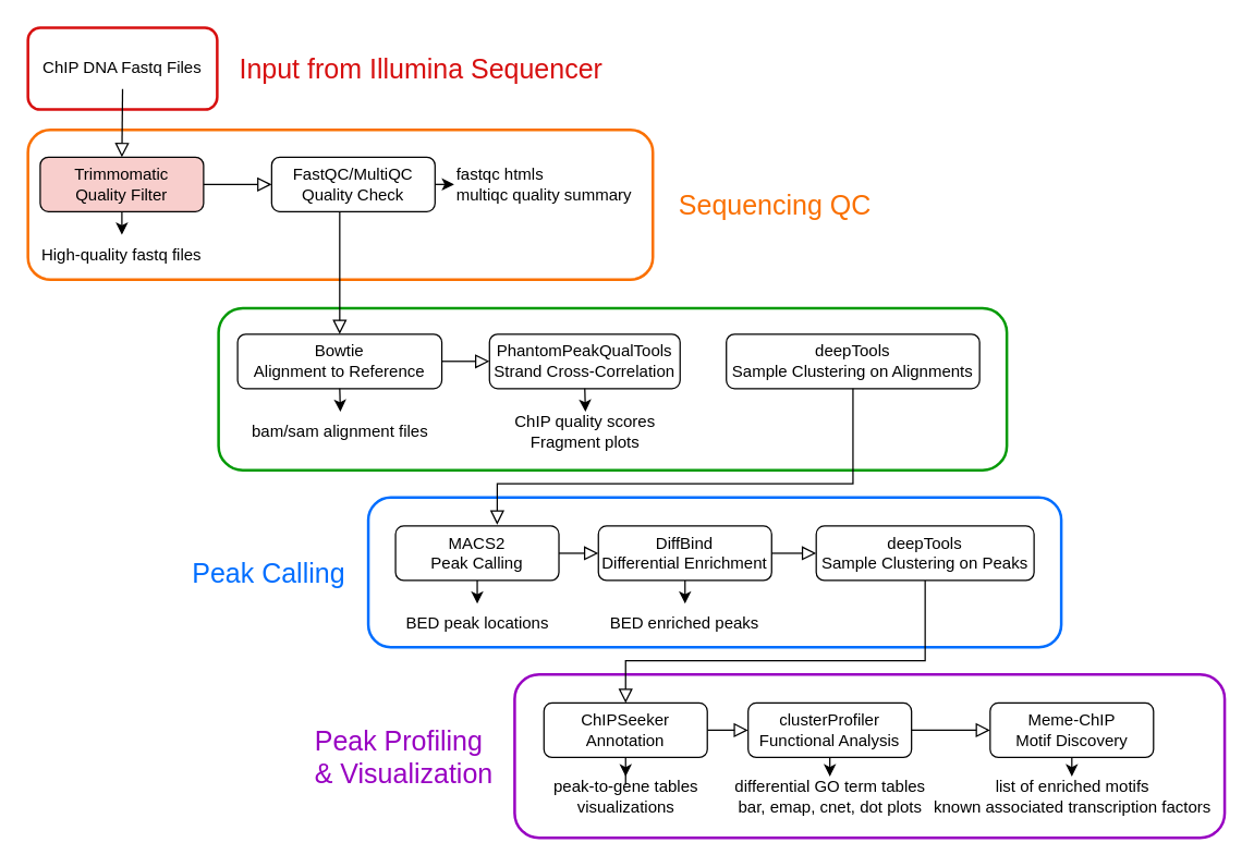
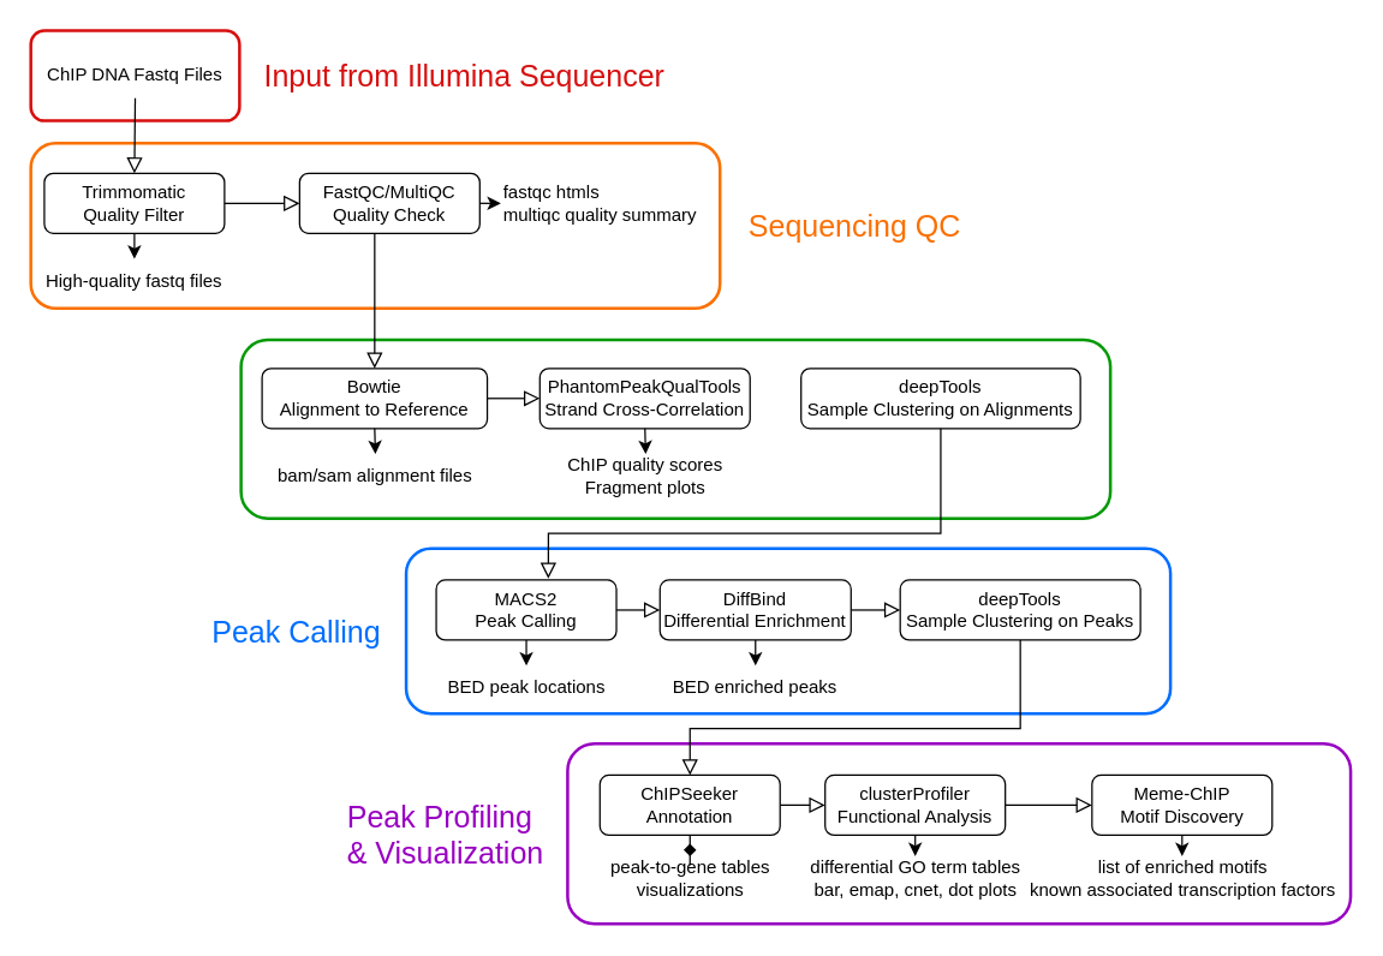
- <mxCell id="9" value="Trimmomatic&lt;br&gt;Quality Filter" style="rounded=1;whiteSpace=wrap;html=1;fontSize=12;glass=0;strokeWidth=1;shadow=0;fillColor=#f8cecc;" parent="1" vertex="1"><mxGeometry x="29" y="115" width="120" height="40" as="geometry" /></mxCell>
+ <mxCell id="9" value="Trimmomatic&lt;br&gt;Quality Filter" style="rounded=1;whiteSpace=wrap;html=1;fontSize=12;glass=0;strokeWidth=1;shadow=0;" parent="1" vertex="1"><mxGeometry x="29" y="115" width="120" height="40" as="geometry" /></mxCell>
- <mxCell id="11" value="" style="edgeStyle=orthogonalEdgeStyle;rounded=0;orthogonalLoop=1;jettySize=auto;html=1;entryX=0.5;entryY=0;entryDx=0;entryDy=0;" edge="1" parent="1" source="12" target="46"><mxGeometry relative="1" as="geometry"><mxPoint x="459" y="575" as="targetPoint" /></mxGeometry></mxCell>
+ <mxCell id="11" value="" style="edgeStyle=orthogonalEdgeStyle;rounded=0;orthogonalLoop=1;jettySize=auto;html=1;entryX=0.5;entryY=0;entryDx=0;entryDy=0;endArrow=diamond;" edge="1" parent="1" source="12" target="46"><mxGeometry relative="1" as="geometry"><mxPoint x="459" y="575" as="targetPoint" /></mxGeometry></mxCell>
